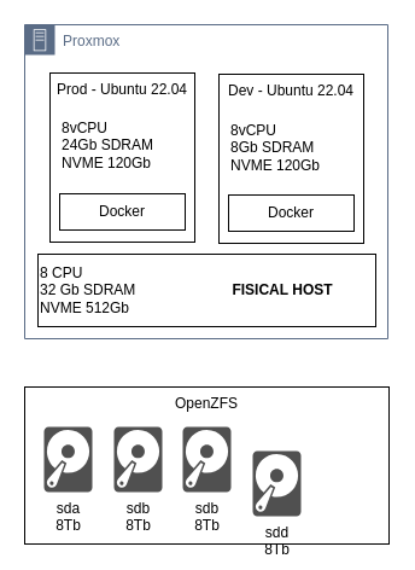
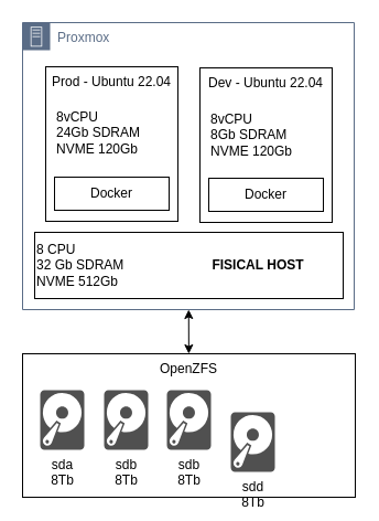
+ <mxCell id="2" style="edgeStyle=none;html=1;startArrow=classic;startFill=1;" parent="1" source="3" target="8" edge="1"><mxGeometry relative="1" as="geometry" /></mxCell>
